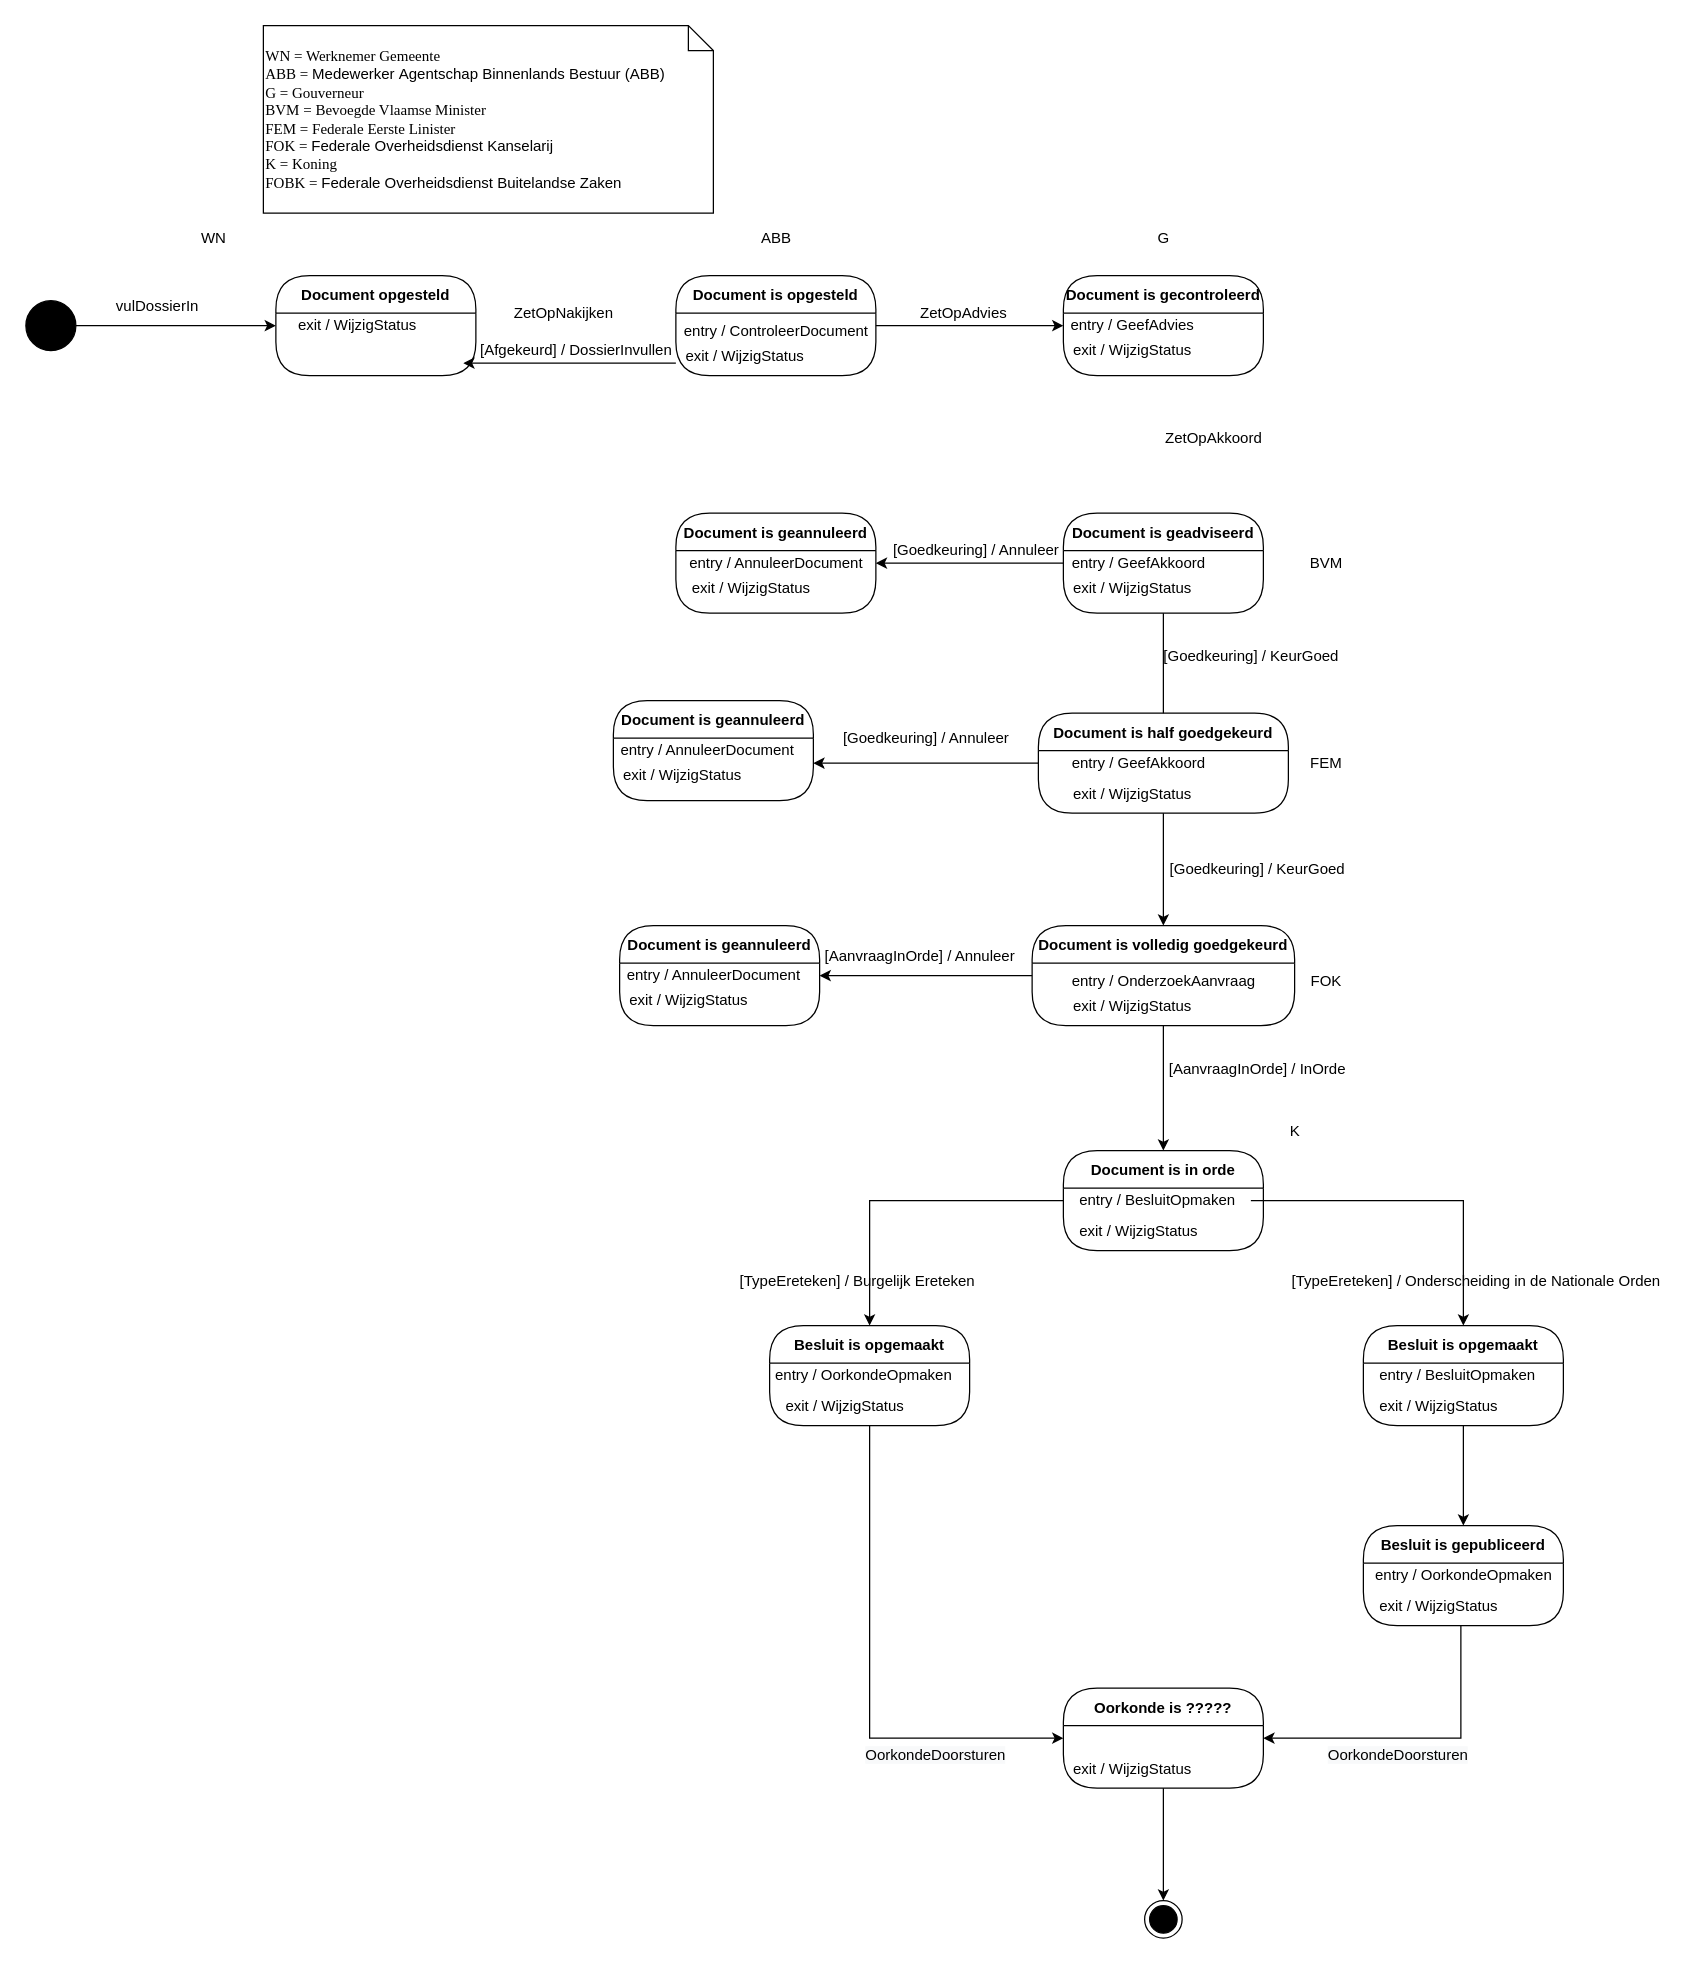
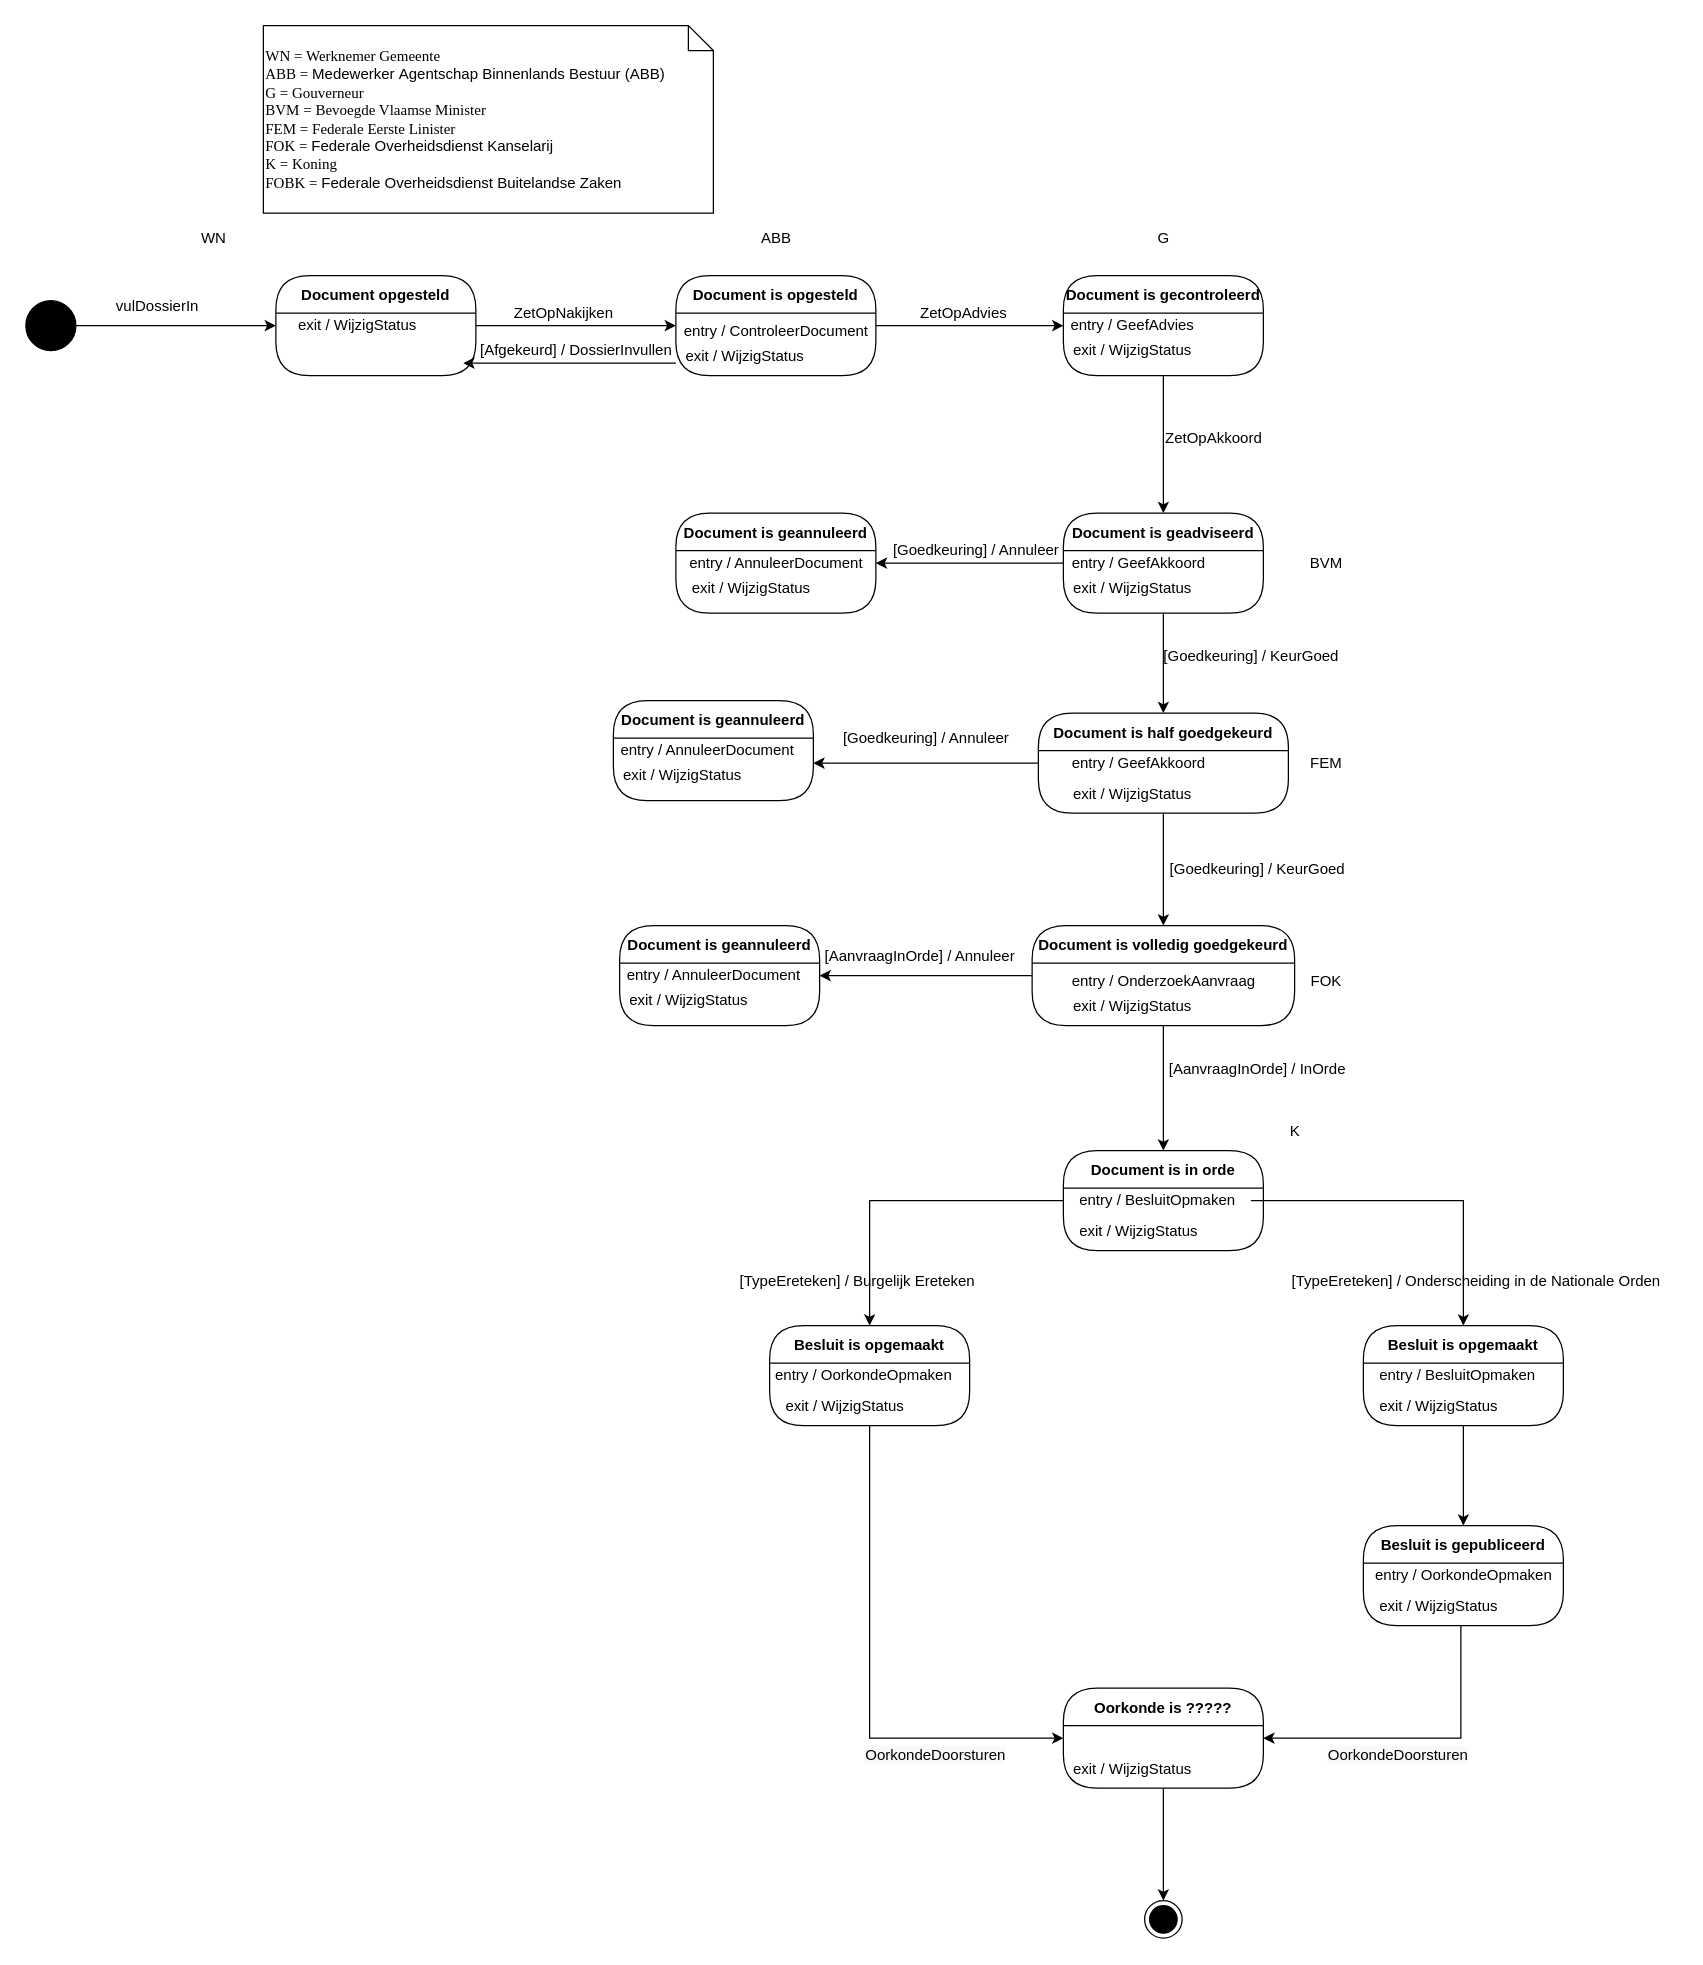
+ <mxCell id="5" style="edgeStyle=orthogonalEdgeStyle;rounded=0;orthogonalLoop=1;jettySize=auto;html=1;entryX=0;entryY=0.5;entryDx=0;entryDy=0;" parent="1" source="6" target="10" edge="1"><mxGeometry relative="1" as="geometry" /></mxCell>
+ <mxCell id="15" style="edgeStyle=orthogonalEdgeStyle;rounded=0;orthogonalLoop=1;jettySize=auto;html=1;entryX=0.5;entryY=0;entryDx=0;entryDy=0;" parent="1" source="16" target="20" edge="1"><mxGeometry relative="1" as="geometry" /></mxCell>
- <mxCell id="19" style="edgeStyle=orthogonalEdgeStyle;rounded=0;orthogonalLoop=1;jettySize=auto;html=1;entryX=0.5;entryY=0;entryDx=0;entryDy=0;endArrow=none;" parent="1" source="20" target="28" edge="1"><mxGeometry relative="1" as="geometry" /></mxCell>
+ <mxCell id="19" style="edgeStyle=orthogonalEdgeStyle;rounded=0;orthogonalLoop=1;jettySize=auto;html=1;entryX=0.5;entryY=0;entryDx=0;entryDy=0;" parent="1" source="20" target="28" edge="1"><mxGeometry relative="1" as="geometry" /></mxCell>
